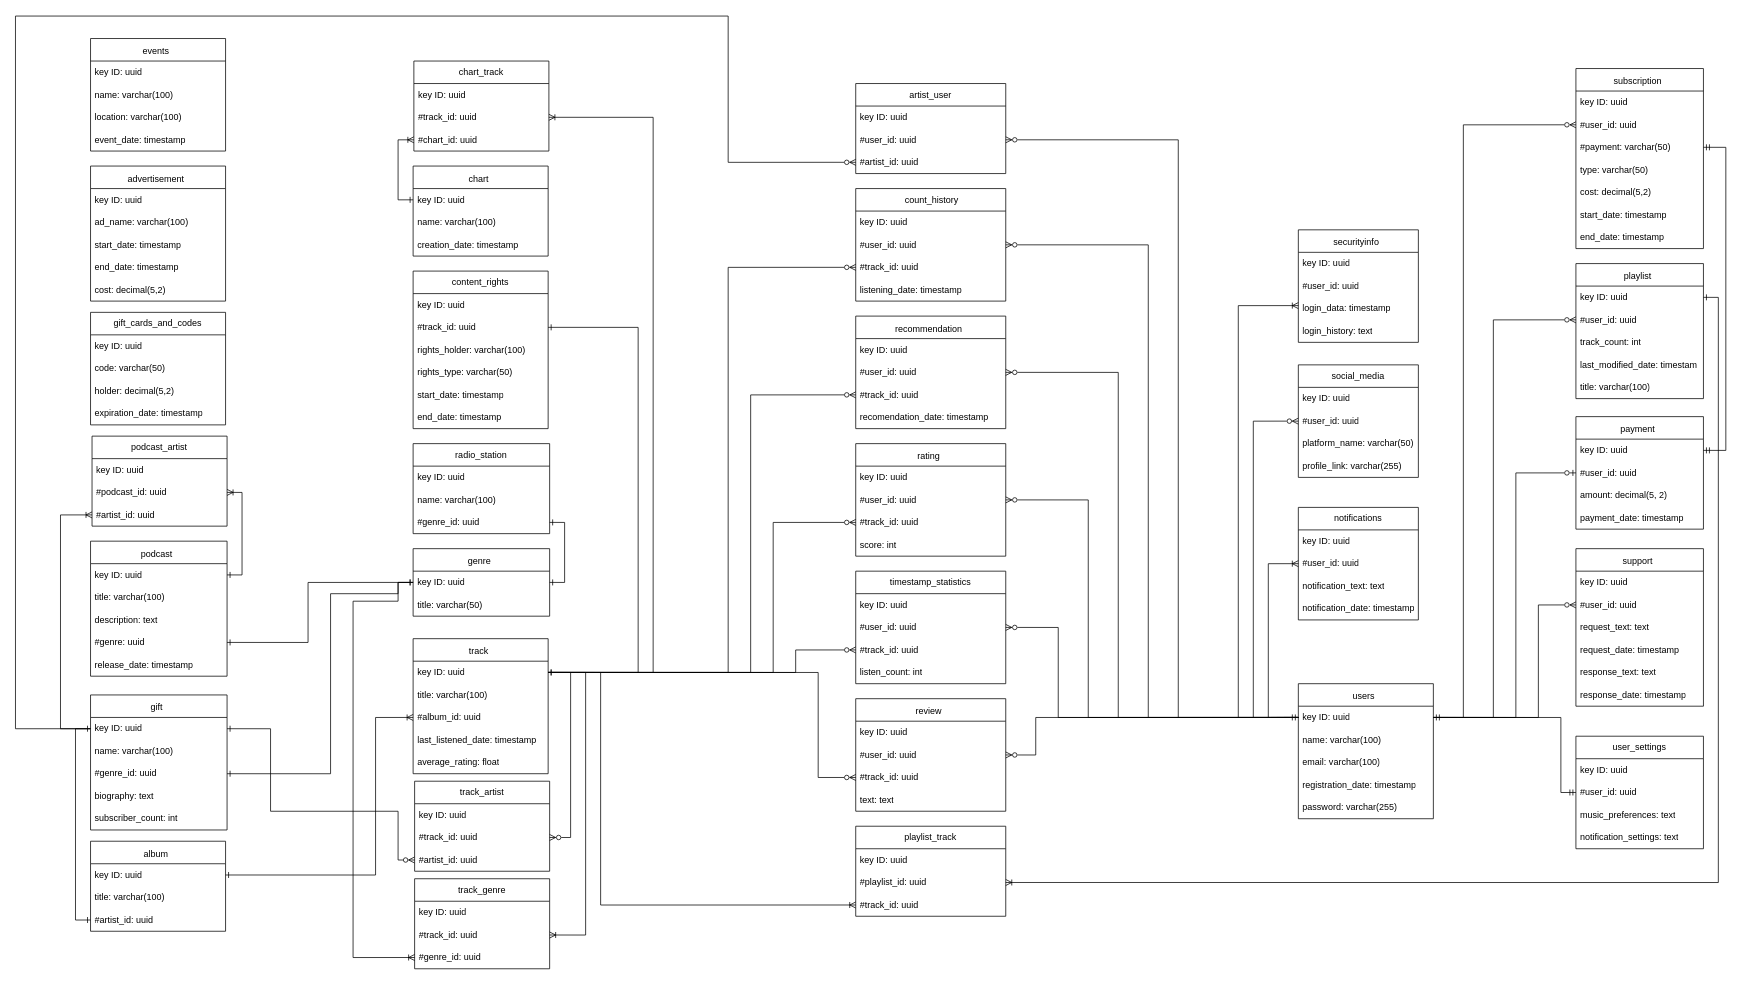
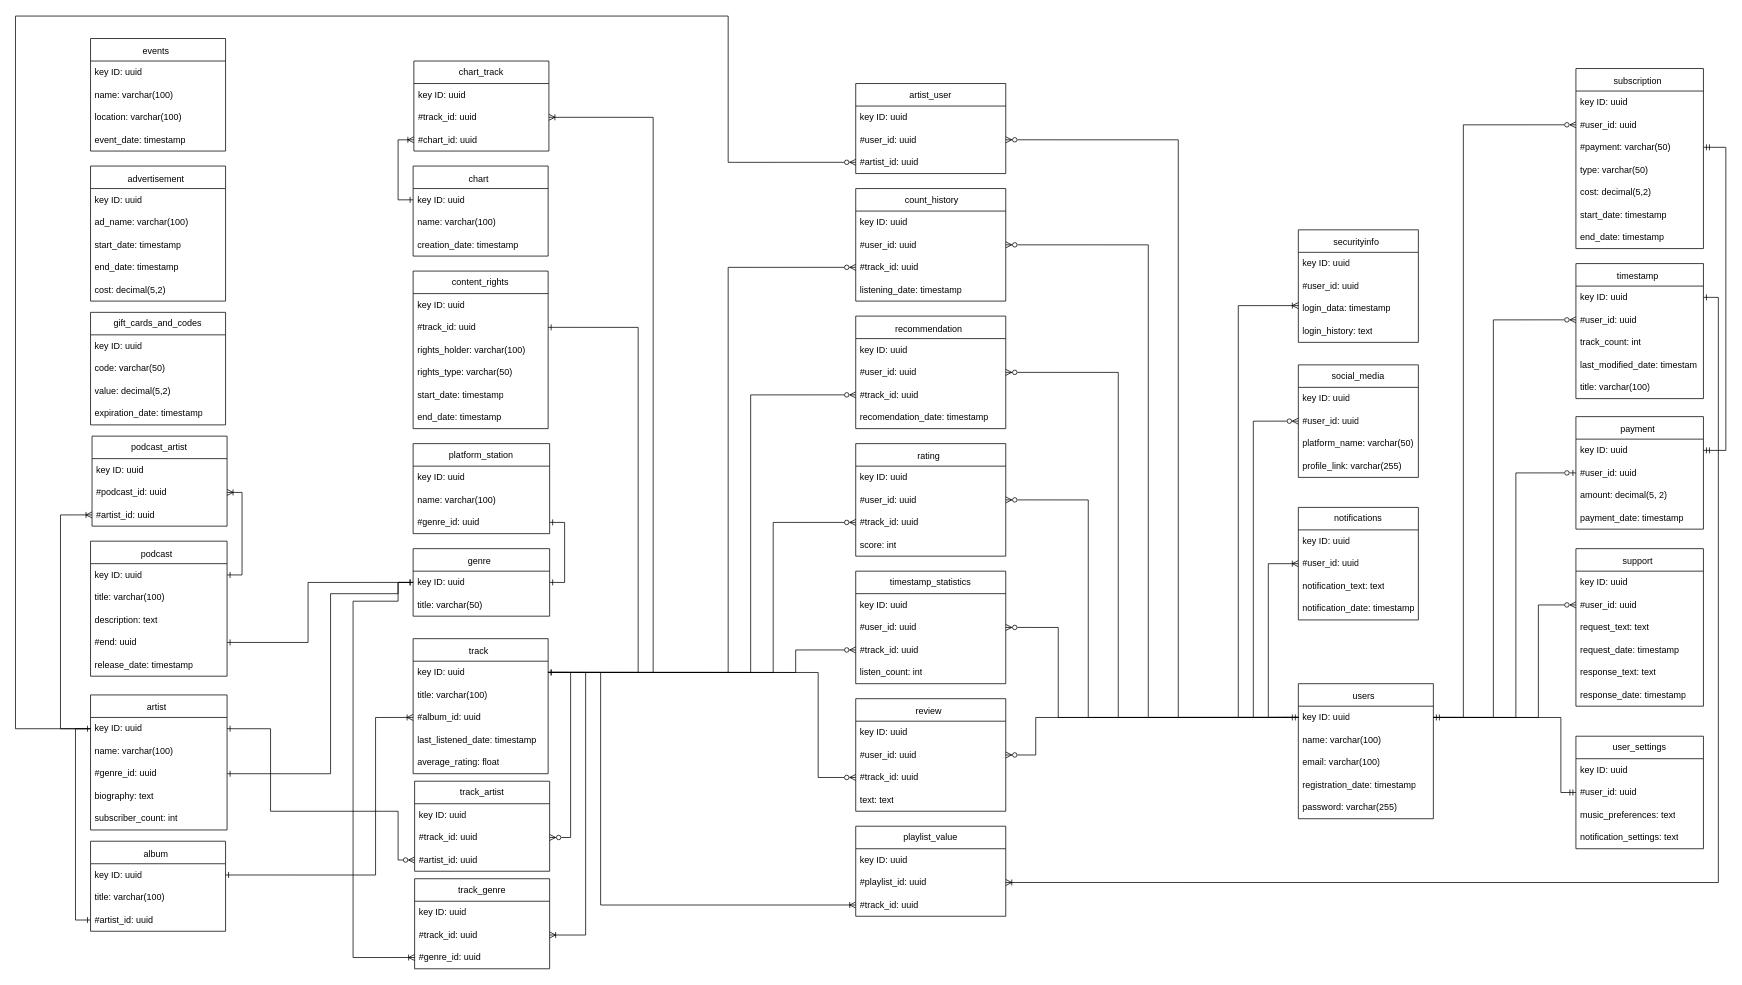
- <mxCell id="112" value="playlist&lt;span style=&quot;font-family:'Times New Roman';font-size:14pt;color:#000000;mso-style-textfill-fill-color:#000000&quot;&gt;&amp;nbsp;&lt;/span&gt;" style="swimlane;fontStyle=0;childLayout=stackLayout;horizontal=1;startSize=30;horizontalStack=0;resizeParent=1;resizeParentMax=0;resizeLast=0;collapsible=1;marginBottom=0;whiteSpace=wrap;html=1;" vertex="1" parent="1"><mxGeometry x="2100.14" y="350.86" width="170" height="180" as="geometry" /></mxCell>
+ <mxCell id="112" value="timestamp&lt;span style=&quot;font-family:'Times New Roman';font-size:14pt;color:#000000;mso-style-textfill-fill-color:#000000&quot;&gt;&amp;nbsp;&lt;/span&gt;" style="swimlane;fontStyle=0;childLayout=stackLayout;horizontal=1;startSize=30;horizontalStack=0;resizeParent=1;resizeParentMax=0;resizeLast=0;collapsible=1;marginBottom=0;whiteSpace=wrap;html=1;" vertex="1" parent="1"><mxGeometry x="2100.14" y="350.86" width="170" height="180" as="geometry" /></mxCell>
- <mxCell id="30" value="holder: decimal(5,2)" style="text;strokeColor=none;fillColor=none;align=left;verticalAlign=middle;spacingLeft=4;spacingRight=4;overflow=hidden;points=[[0,0.5],[1,0.5]];portConstraint=eastwest;rotatable=0;whiteSpace=wrap;html=1;" vertex="1" parent="27"><mxGeometry y="90" width="180" height="30" as="geometry" /></mxCell>
+ <mxCell id="30" value="value: decimal(5,2)" style="text;strokeColor=none;fillColor=none;align=left;verticalAlign=middle;spacingLeft=4;spacingRight=4;overflow=hidden;points=[[0,0.5],[1,0.5]];portConstraint=eastwest;rotatable=0;whiteSpace=wrap;html=1;" vertex="1" parent="27"><mxGeometry y="90" width="180" height="30" as="geometry" /></mxCell>
- <mxCell id="67" value="radio_station" style="swimlane;fontStyle=0;childLayout=stackLayout;horizontal=1;startSize=30;horizontalStack=0;resizeParent=1;resizeParentMax=0;resizeLast=0;collapsible=1;marginBottom=0;whiteSpace=wrap;html=1;" vertex="1" parent="1"><mxGeometry x="550.14" y="590.86" width="182" height="120" as="geometry" /></mxCell>
+ <mxCell id="67" value="platform_station" style="swimlane;fontStyle=0;childLayout=stackLayout;horizontal=1;startSize=30;horizontalStack=0;resizeParent=1;resizeParentMax=0;resizeLast=0;collapsible=1;marginBottom=0;whiteSpace=wrap;html=1;" vertex="1" parent="1"><mxGeometry x="550.14" y="590.86" width="182" height="120" as="geometry" /></mxCell>
- <mxCell id="133" value="#genre: uuid" style="text;strokeColor=none;fillColor=none;align=left;verticalAlign=middle;spacingLeft=4;spacingRight=4;overflow=hidden;points=[[0,0.5],[1,0.5]];portConstraint=eastwest;rotatable=0;whiteSpace=wrap;html=1;" vertex="1" parent="129"><mxGeometry y="120" width="182" height="30" as="geometry" /></mxCell>
+ <mxCell id="133" value="#end: uuid" style="text;strokeColor=none;fillColor=none;align=left;verticalAlign=middle;spacingLeft=4;spacingRight=4;overflow=hidden;points=[[0,0.5],[1,0.5]];portConstraint=eastwest;rotatable=0;whiteSpace=wrap;html=1;" vertex="1" parent="129"><mxGeometry y="120" width="182" height="30" as="geometry" /></mxCell>
- <mxCell id="12" value="gift&lt;span style=&quot;font-family:'Times New Roman';font-size:14pt;color:#000000;mso-style-textfill-fill-color:#000000&quot;&gt;&amp;nbsp;&lt;/span&gt;" style="swimlane;fontStyle=0;childLayout=stackLayout;horizontal=1;startSize=30;horizontalStack=0;resizeParent=1;resizeParentMax=0;resizeLast=0;collapsible=1;marginBottom=0;whiteSpace=wrap;html=1;" vertex="1" parent="1"><mxGeometry x="120.14" y="925.86" width="182" height="180" as="geometry" /></mxCell>
+ <mxCell id="12" value="artist&lt;span style=&quot;font-family:'Times New Roman';font-size:14pt;color:#000000;mso-style-textfill-fill-color:#000000&quot;&gt;&amp;nbsp;&lt;/span&gt;" style="swimlane;fontStyle=0;childLayout=stackLayout;horizontal=1;startSize=30;horizontalStack=0;resizeParent=1;resizeParentMax=0;resizeLast=0;collapsible=1;marginBottom=0;whiteSpace=wrap;html=1;" vertex="1" parent="1"><mxGeometry x="120.14" y="925.86" width="182" height="180" as="geometry" /></mxCell>
- <mxCell id="165" value="playlist_track" style="swimlane;fontStyle=0;childLayout=stackLayout;horizontal=1;startSize=30;horizontalStack=0;resizeParent=1;resizeParentMax=0;resizeLast=0;collapsible=1;marginBottom=0;whiteSpace=wrap;html=1;" vertex="1" parent="1"><mxGeometry x="1140.14" y="1100.86" width="200" height="120" as="geometry" /></mxCell>
+ <mxCell id="165" value="playlist_value" style="swimlane;fontStyle=0;childLayout=stackLayout;horizontal=1;startSize=30;horizontalStack=0;resizeParent=1;resizeParentMax=0;resizeLast=0;collapsible=1;marginBottom=0;whiteSpace=wrap;html=1;" vertex="1" parent="1"><mxGeometry x="1140.14" y="1100.86" width="200" height="120" as="geometry" /></mxCell>
